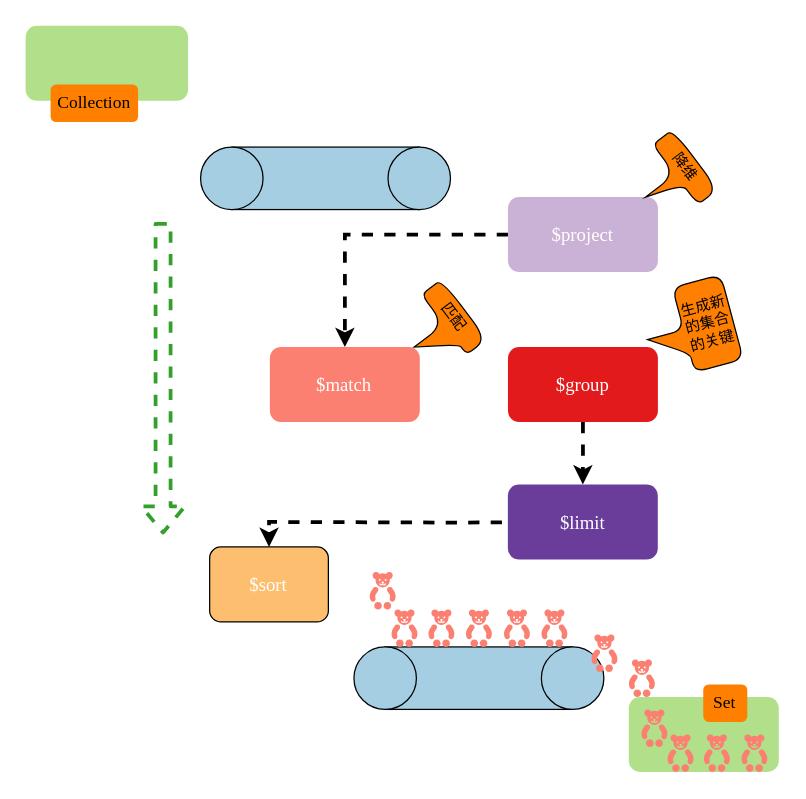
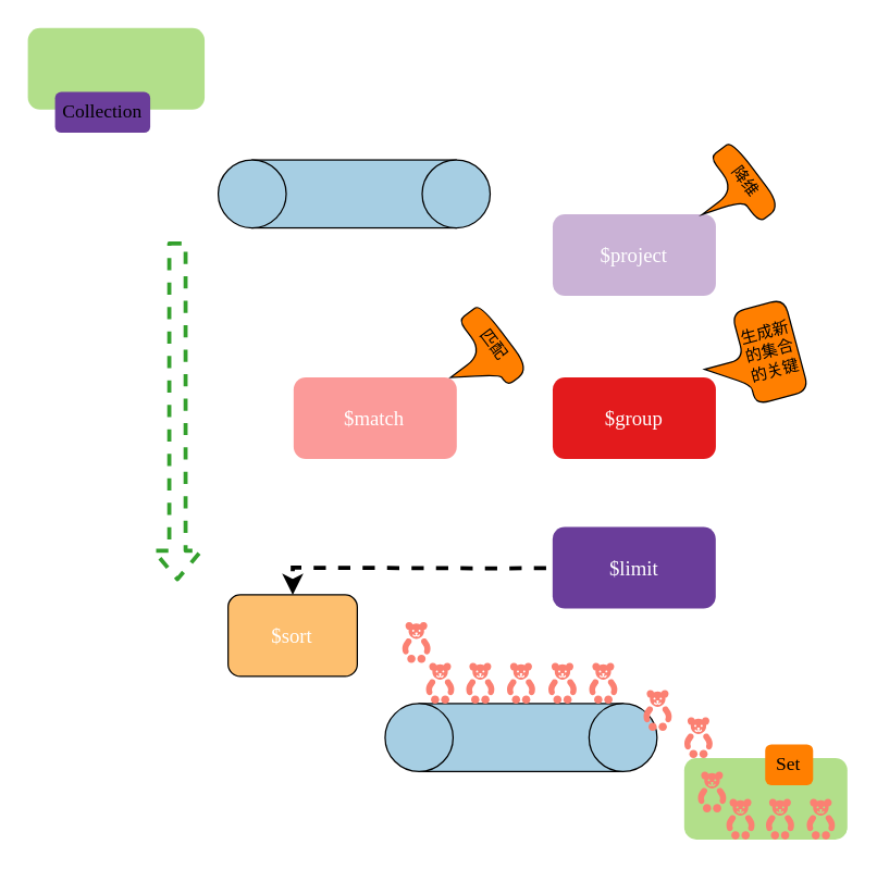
- <mxCell id="42" value="Collection" style="rounded=1;whiteSpace=wrap;html=1;dashed=1;strokeWidth=1;fillColor=#FF7F00;fontSize=14;strokeColor=none;fontFamily=Comic Sans MS;" vertex="1" parent="1"><mxGeometry x="40" y="67" width="70" height="30" as="geometry" /></mxCell>
+ <mxCell id="42" value="Collection" style="rounded=1;whiteSpace=wrap;html=1;dashed=1;strokeWidth=1;fillColor=#6a3d9a;fontSize=14;strokeColor=none;fontFamily=Comic Sans MS;" vertex="1" parent="1"><mxGeometry x="40" y="67" width="70" height="30" as="geometry" /></mxCell>
- <mxCell id="3" value="" style="edgeStyle=orthogonalEdgeStyle;rounded=0;orthogonalLoop=1;jettySize=auto;html=1;dashed=1;strokeWidth=3;fontFamily=Comic Sans MS;" edge="1" parent="1" source="4" target="10"><mxGeometry relative="1" as="geometry" /></mxCell>
- <mxCell id="10" value="&lt;font style=&quot;font-size: 15px&quot; color=&quot;#ffffff&quot;&gt;$match&lt;/font&gt;" style="rounded=1;whiteSpace=wrap;html=1;fillColor=#fb8072;strokeColor=none;fontFamily=Comic Sans MS;" vertex="1" parent="1"><mxGeometry x="215.45" y="277" width="120" height="60" as="geometry" /></mxCell>
+ <mxCell id="10" value="&lt;font style=&quot;font-size: 15px&quot; color=&quot;#ffffff&quot;&gt;$match&lt;/font&gt;" style="rounded=1;whiteSpace=wrap;html=1;fillColor=#fb9a99;strokeColor=none;fontFamily=Comic Sans MS;" vertex="1" parent="1"><mxGeometry x="215.45" y="277" width="120" height="60" as="geometry" /></mxCell>
- <mxCell id="11" value="" style="edgeStyle=orthogonalEdgeStyle;rounded=0;orthogonalLoop=1;jettySize=auto;html=1;dashed=1;strokeWidth=3;fontFamily=Comic Sans MS;" edge="1" parent="1" source="12" target="14"><mxGeometry relative="1" as="geometry" /></mxCell>
